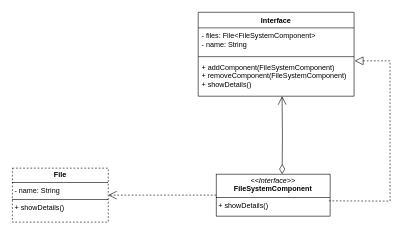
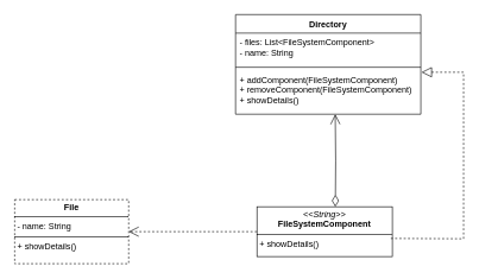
- <mxCell id="5" value="Interface" style="swimlane;fontStyle=1;align=center;verticalAlign=top;childLayout=stackLayout;horizontal=1;startSize=26;horizontalStack=0;resizeParent=1;resizeParentMax=0;resizeLast=0;collapsible=1;marginBottom=0;whiteSpace=wrap;html=1;" vertex="1" parent="1"><mxGeometry x="330" y="20" width="260" height="140" as="geometry" /></mxCell>
+ <mxCell id="5" value="Directory" style="swimlane;fontStyle=1;align=center;verticalAlign=top;childLayout=stackLayout;horizontal=1;startSize=26;horizontalStack=0;resizeParent=1;resizeParentMax=0;resizeLast=0;collapsible=1;marginBottom=0;whiteSpace=wrap;html=1;" vertex="1" parent="1"><mxGeometry x="330" y="20" width="260" height="140" as="geometry" /></mxCell>
- <mxCell id="6" value="- files: File&amp;lt;FileSystemComponent&amp;gt;&lt;div&gt;- name: String&lt;/div&gt;" style="text;strokeColor=none;fillColor=none;align=left;verticalAlign=top;spacingLeft=4;spacingRight=4;overflow=hidden;rotatable=0;points=[[0,0.5],[1,0.5]];portConstraint=eastwest;whiteSpace=wrap;html=1;" vertex="1" parent="5"><mxGeometry y="26" width="260" height="44" as="geometry" /></mxCell>
+ <mxCell id="6" value="- files: List&amp;lt;FileSystemComponent&amp;gt;&lt;div&gt;- name: String&lt;/div&gt;" style="text;strokeColor=none;fillColor=none;align=left;verticalAlign=top;spacingLeft=4;spacingRight=4;overflow=hidden;rotatable=0;points=[[0,0.5],[1,0.5]];portConstraint=eastwest;whiteSpace=wrap;html=1;" vertex="1" parent="5"><mxGeometry y="26" width="260" height="44" as="geometry" /></mxCell>
- <mxCell id="2" value="&lt;p style=&quot;margin:0px;margin-top:4px;text-align:center;&quot;&gt;&lt;i&gt;&amp;lt;&amp;lt;Interface&amp;gt;&amp;gt;&lt;/i&gt;&lt;br&gt;&lt;span class=&quot;hljs-title class_&quot;&gt;&lt;b&gt;FileSystemComponent&lt;/b&gt;&lt;/span&gt;&lt;/p&gt;&lt;hr size=&quot;1&quot; style=&quot;border-style:solid;&quot;&gt;&lt;p style=&quot;margin:0px;margin-left:4px;&quot;&gt;+ showDetails()&lt;/p&gt;" style="verticalAlign=top;align=left;overflow=fill;html=1;whiteSpace=wrap;" vertex="1" parent="1"><mxGeometry x="360" y="290" width="190" height="70" as="geometry" /></mxCell>
+ <mxCell id="2" value="&lt;p style=&quot;margin:0px;margin-top:4px;text-align:center;&quot;&gt;&lt;i&gt;&amp;lt;&amp;lt;String&amp;gt;&amp;gt;&lt;/i&gt;&lt;br&gt;&lt;span class=&quot;hljs-title class_&quot;&gt;&lt;b&gt;FileSystemComponent&lt;/b&gt;&lt;/span&gt;&lt;/p&gt;&lt;hr size=&quot;1&quot; style=&quot;border-style:solid;&quot;&gt;&lt;p style=&quot;margin:0px;margin-left:4px;&quot;&gt;+ showDetails()&lt;/p&gt;" style="verticalAlign=top;align=left;overflow=fill;html=1;whiteSpace=wrap;" vertex="1" parent="1"><mxGeometry x="360" y="290" width="190" height="70" as="geometry" /></mxCell>
